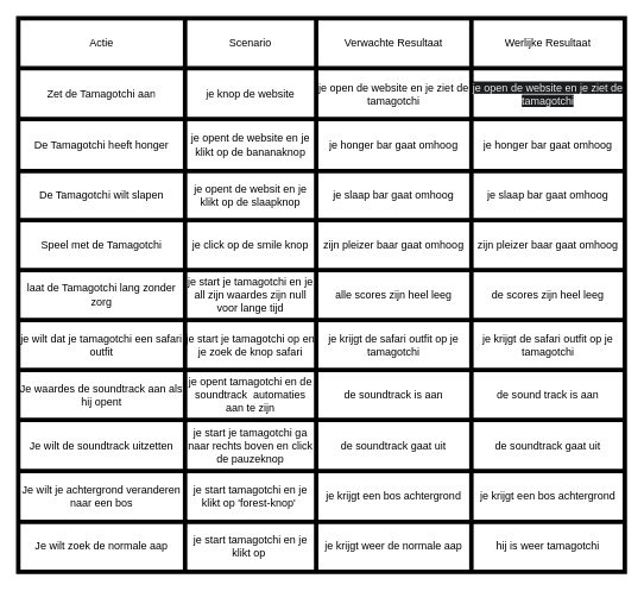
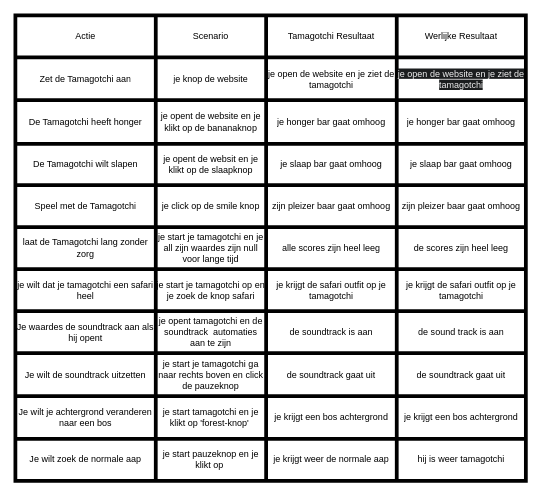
- <mxCell id="6" value="Verwachte Resultaat" style="shape=partialRectangle;html=1;whiteSpace=wrap;connectable=0;strokeColor=inherit;overflow=hidden;fillColor=none;top=0;left=0;bottom=0;right=0;pointerEvents=1;strokeWidth=5;" vertex="1" parent="3"><mxGeometry x="334" width="174" height="56" as="geometry"><mxRectangle width="174" height="56" as="alternateBounds" /></mxGeometry></mxCell>
+ <mxCell id="6" value="Tamagotchi Resultaat" style="shape=partialRectangle;html=1;whiteSpace=wrap;connectable=0;strokeColor=inherit;overflow=hidden;fillColor=none;top=0;left=0;bottom=0;right=0;pointerEvents=1;strokeWidth=5;" vertex="1" parent="3"><mxGeometry x="334" width="174" height="56" as="geometry"><mxRectangle width="174" height="56" as="alternateBounds" /></mxGeometry></mxCell>
- <mxCell id="34" value="je wilt dat je tamagotchi een safari outfit" style="shape=partialRectangle;html=1;whiteSpace=wrap;connectable=0;strokeColor=inherit;overflow=hidden;fillColor=none;top=0;left=0;bottom=0;right=0;pointerEvents=1;strokeWidth=5;" vertex="1" parent="33"><mxGeometry width="187" height="56" as="geometry"><mxRectangle width="187" height="56" as="alternateBounds" /></mxGeometry></mxCell>
+ <mxCell id="34" value="je wilt dat je tamagotchi een safari heel" style="shape=partialRectangle;html=1;whiteSpace=wrap;connectable=0;strokeColor=inherit;overflow=hidden;fillColor=none;top=0;left=0;bottom=0;right=0;pointerEvents=1;strokeWidth=5;" vertex="1" parent="33"><mxGeometry width="187" height="56" as="geometry"><mxRectangle width="187" height="56" as="alternateBounds" /></mxGeometry></mxCell>
- <mxCell id="55" value="je start tamagotchi en je klikt op&amp;nbsp;" style="shape=partialRectangle;html=1;whiteSpace=wrap;connectable=0;strokeColor=inherit;overflow=hidden;fillColor=none;top=0;left=0;bottom=0;right=0;pointerEvents=1;strokeWidth=5;" vertex="1" parent="53"><mxGeometry x="187" width="147" height="56" as="geometry"><mxRectangle width="147" height="56" as="alternateBounds" /></mxGeometry></mxCell>
+ <mxCell id="55" value="je start pauzeknop en je klikt op&amp;nbsp;" style="shape=partialRectangle;html=1;whiteSpace=wrap;connectable=0;strokeColor=inherit;overflow=hidden;fillColor=none;top=0;left=0;bottom=0;right=0;pointerEvents=1;strokeWidth=5;" vertex="1" parent="53"><mxGeometry x="187" width="147" height="56" as="geometry"><mxRectangle width="147" height="56" as="alternateBounds" /></mxGeometry></mxCell>
